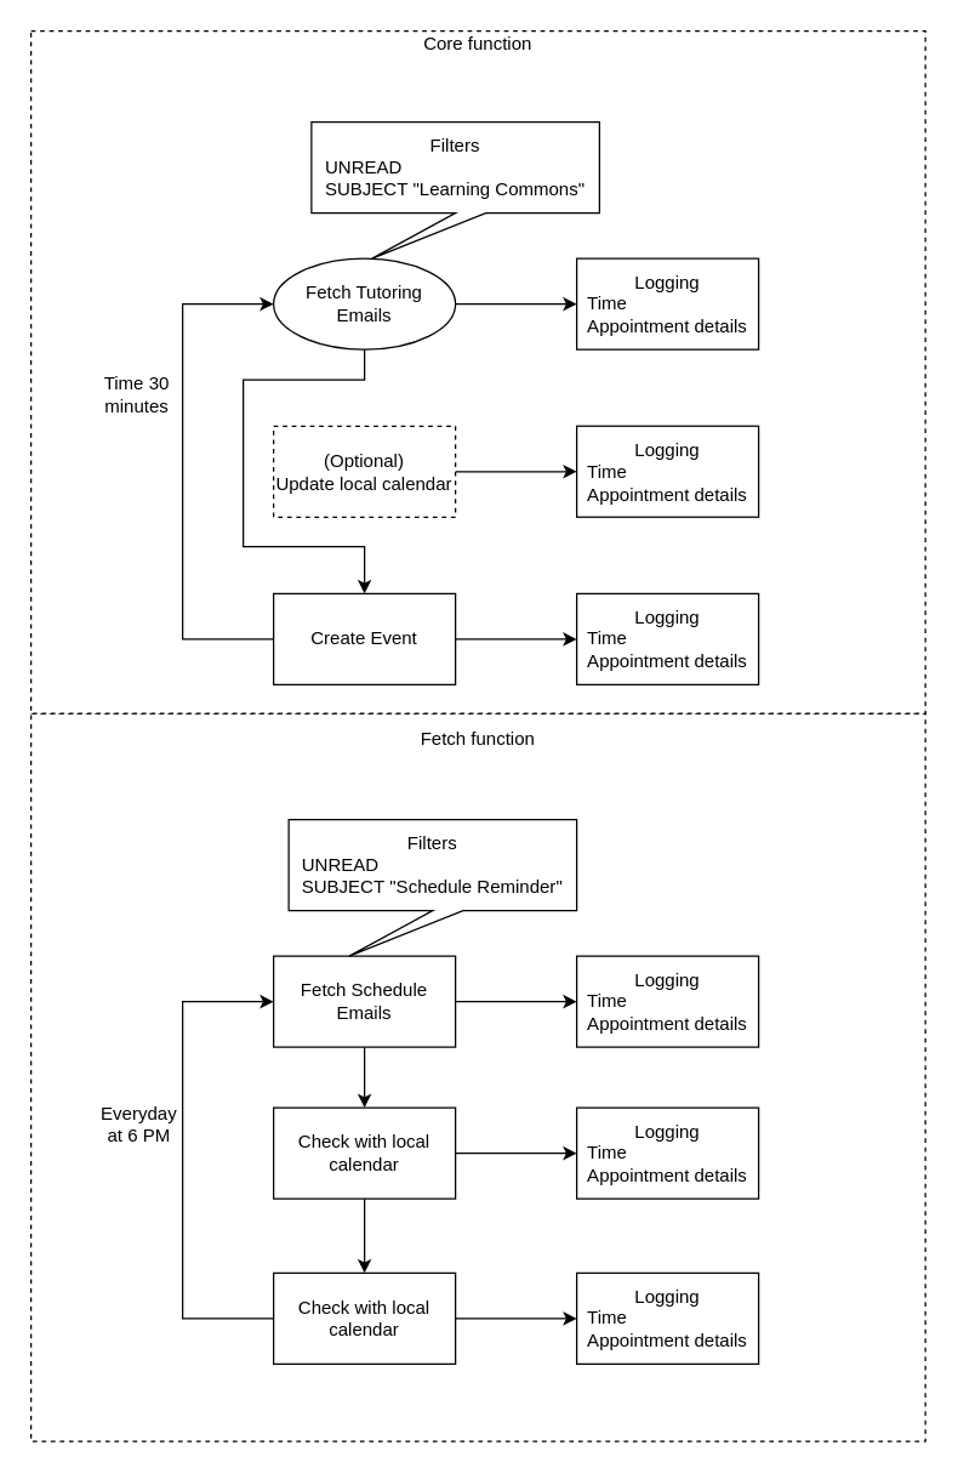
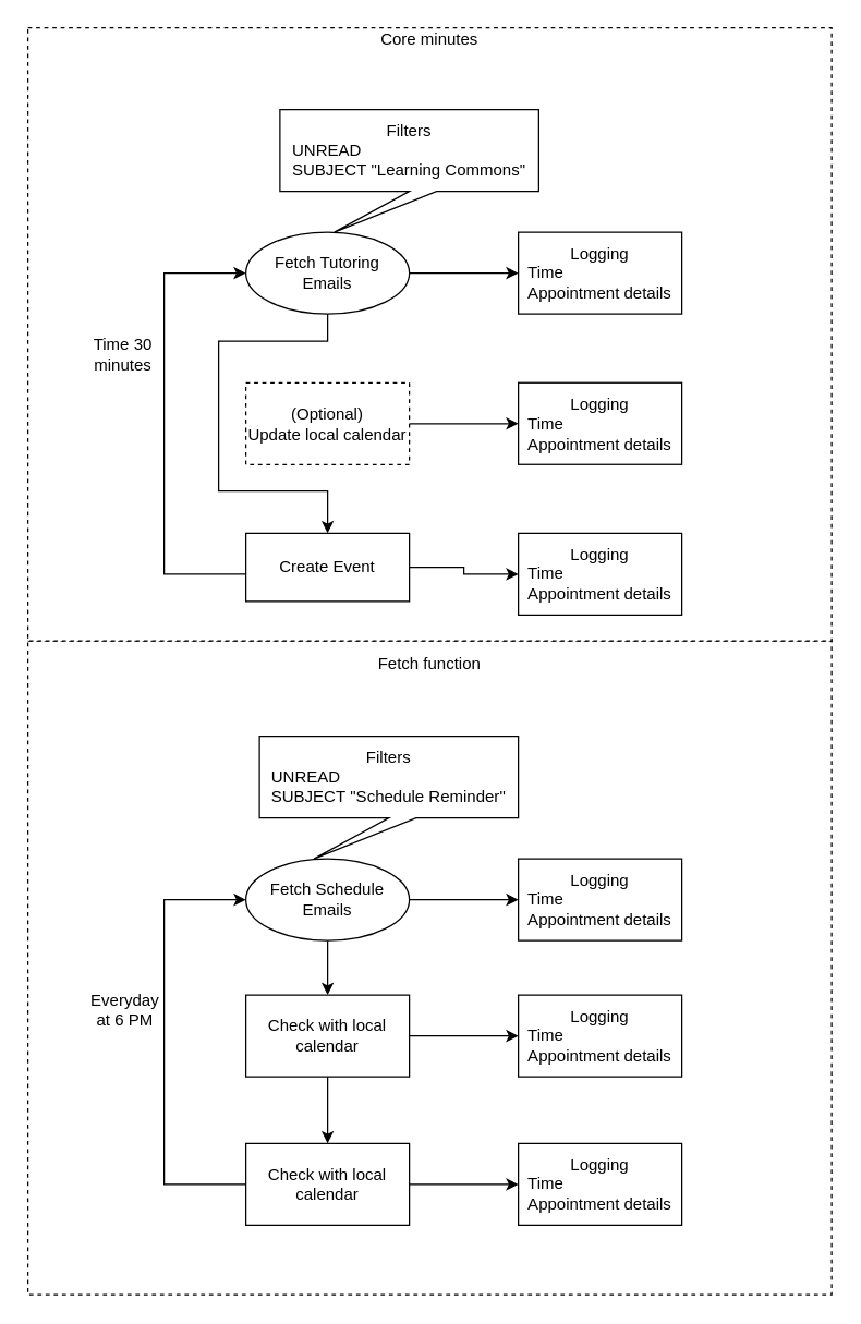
- <mxCell id="3" value="&lt;div style=&quot;text-align: left&quot;&gt;Core function&lt;/div&gt;&lt;div style=&quot;text-align: left&quot;&gt;&lt;span&gt;&lt;br&gt;&lt;/span&gt;&lt;/div&gt;&lt;div style=&quot;text-align: left&quot;&gt;&lt;span&gt;&lt;br&gt;&lt;/span&gt;&lt;/div&gt;&lt;div style=&quot;text-align: left&quot;&gt;&lt;span&gt;&lt;br&gt;&lt;/span&gt;&lt;/div&gt;&lt;div style=&quot;text-align: left&quot;&gt;&lt;span&gt;&lt;br&gt;&lt;/span&gt;&lt;/div&gt;&lt;div style=&quot;text-align: left&quot;&gt;&lt;span&gt;&lt;br&gt;&lt;/span&gt;&lt;/div&gt;&lt;div style=&quot;text-align: left&quot;&gt;&lt;span&gt;&lt;br&gt;&lt;/span&gt;&lt;/div&gt;&lt;div style=&quot;text-align: left&quot;&gt;&lt;span&gt;&lt;br&gt;&lt;/span&gt;&lt;/div&gt;&lt;div style=&quot;text-align: left&quot;&gt;&lt;span&gt;&lt;br&gt;&lt;/span&gt;&lt;/div&gt;&lt;div style=&quot;text-align: left&quot;&gt;&lt;span&gt;&lt;br&gt;&lt;/span&gt;&lt;/div&gt;&lt;div style=&quot;text-align: left&quot;&gt;&lt;span&gt;&lt;br&gt;&lt;/span&gt;&lt;/div&gt;&lt;div style=&quot;text-align: left&quot;&gt;&lt;span&gt;&lt;br&gt;&lt;/span&gt;&lt;/div&gt;&lt;div style=&quot;text-align: left&quot;&gt;&lt;span&gt;&lt;br&gt;&lt;/span&gt;&lt;/div&gt;&lt;div style=&quot;text-align: left&quot;&gt;&lt;span&gt;&lt;br&gt;&lt;/span&gt;&lt;/div&gt;&lt;div style=&quot;text-align: left&quot;&gt;&lt;span&gt;&lt;br&gt;&lt;/span&gt;&lt;/div&gt;&lt;div style=&quot;text-align: left&quot;&gt;&lt;span&gt;&lt;br&gt;&lt;/span&gt;&lt;/div&gt;&lt;div style=&quot;text-align: left&quot;&gt;&lt;span&gt;&lt;br&gt;&lt;/span&gt;&lt;/div&gt;&lt;div style=&quot;text-align: left&quot;&gt;&lt;span&gt;&lt;br&gt;&lt;/span&gt;&lt;/div&gt;&lt;div style=&quot;text-align: left&quot;&gt;&lt;span&gt;&lt;br&gt;&lt;/span&gt;&lt;/div&gt;&lt;div style=&quot;text-align: left&quot;&gt;&lt;span&gt;&lt;br&gt;&lt;/span&gt;&lt;/div&gt;&lt;div style=&quot;text-align: left&quot;&gt;&lt;span&gt;&lt;br&gt;&lt;/span&gt;&lt;/div&gt;&lt;div style=&quot;text-align: left&quot;&gt;&lt;span&gt;&lt;br&gt;&lt;/span&gt;&lt;/div&gt;&lt;div style=&quot;text-align: left&quot;&gt;&lt;span&gt;&lt;br&gt;&lt;/span&gt;&lt;/div&gt;&lt;div style=&quot;text-align: left&quot;&gt;&lt;span&gt;&lt;br&gt;&lt;/span&gt;&lt;/div&gt;&lt;div style=&quot;text-align: left&quot;&gt;&lt;br&gt;&lt;/div&gt;&lt;div style=&quot;text-align: left&quot;&gt;&lt;br&gt;&lt;/div&gt;&lt;div style=&quot;text-align: left&quot;&gt;&lt;br&gt;&lt;/div&gt;&lt;div style=&quot;text-align: left&quot;&gt;&lt;br&gt;&lt;/div&gt;&lt;div style=&quot;text-align: left&quot;&gt;&lt;br&gt;&lt;/div&gt;&lt;div style=&quot;text-align: left&quot;&gt;&lt;br&gt;&lt;/div&gt;&lt;div style=&quot;text-align: left&quot;&gt;&lt;br&gt;&lt;/div&gt;&lt;div style=&quot;text-align: left&quot;&gt;&lt;/div&gt;" style="rounded=0;whiteSpace=wrap;html=1;dashed=1;" vertex="1" parent="1"><mxGeometry x="20" y="20" width="590" height="450" as="geometry" /></mxCell>
+ <mxCell id="3" value="&lt;div style=&quot;text-align: left&quot;&gt;Core minutes&lt;/div&gt;&lt;div style=&quot;text-align: left&quot;&gt;&lt;span&gt;&lt;br&gt;&lt;/span&gt;&lt;/div&gt;&lt;div style=&quot;text-align: left&quot;&gt;&lt;span&gt;&lt;br&gt;&lt;/span&gt;&lt;/div&gt;&lt;div style=&quot;text-align: left&quot;&gt;&lt;span&gt;&lt;br&gt;&lt;/span&gt;&lt;/div&gt;&lt;div style=&quot;text-align: left&quot;&gt;&lt;span&gt;&lt;br&gt;&lt;/span&gt;&lt;/div&gt;&lt;div style=&quot;text-align: left&quot;&gt;&lt;span&gt;&lt;br&gt;&lt;/span&gt;&lt;/div&gt;&lt;div style=&quot;text-align: left&quot;&gt;&lt;span&gt;&lt;br&gt;&lt;/span&gt;&lt;/div&gt;&lt;div style=&quot;text-align: left&quot;&gt;&lt;span&gt;&lt;br&gt;&lt;/span&gt;&lt;/div&gt;&lt;div style=&quot;text-align: left&quot;&gt;&lt;span&gt;&lt;br&gt;&lt;/span&gt;&lt;/div&gt;&lt;div style=&quot;text-align: left&quot;&gt;&lt;span&gt;&lt;br&gt;&lt;/span&gt;&lt;/div&gt;&lt;div style=&quot;text-align: left&quot;&gt;&lt;span&gt;&lt;br&gt;&lt;/span&gt;&lt;/div&gt;&lt;div style=&quot;text-align: left&quot;&gt;&lt;span&gt;&lt;br&gt;&lt;/span&gt;&lt;/div&gt;&lt;div style=&quot;text-align: left&quot;&gt;&lt;span&gt;&lt;br&gt;&lt;/span&gt;&lt;/div&gt;&lt;div style=&quot;text-align: left&quot;&gt;&lt;span&gt;&lt;br&gt;&lt;/span&gt;&lt;/div&gt;&lt;div style=&quot;text-align: left&quot;&gt;&lt;span&gt;&lt;br&gt;&lt;/span&gt;&lt;/div&gt;&lt;div style=&quot;text-align: left&quot;&gt;&lt;span&gt;&lt;br&gt;&lt;/span&gt;&lt;/div&gt;&lt;div style=&quot;text-align: left&quot;&gt;&lt;span&gt;&lt;br&gt;&lt;/span&gt;&lt;/div&gt;&lt;div style=&quot;text-align: left&quot;&gt;&lt;span&gt;&lt;br&gt;&lt;/span&gt;&lt;/div&gt;&lt;div style=&quot;text-align: left&quot;&gt;&lt;span&gt;&lt;br&gt;&lt;/span&gt;&lt;/div&gt;&lt;div style=&quot;text-align: left&quot;&gt;&lt;span&gt;&lt;br&gt;&lt;/span&gt;&lt;/div&gt;&lt;div style=&quot;text-align: left&quot;&gt;&lt;span&gt;&lt;br&gt;&lt;/span&gt;&lt;/div&gt;&lt;div style=&quot;text-align: left&quot;&gt;&lt;span&gt;&lt;br&gt;&lt;/span&gt;&lt;/div&gt;&lt;div style=&quot;text-align: left&quot;&gt;&lt;span&gt;&lt;br&gt;&lt;/span&gt;&lt;/div&gt;&lt;div style=&quot;text-align: left&quot;&gt;&lt;span&gt;&lt;br&gt;&lt;/span&gt;&lt;/div&gt;&lt;div style=&quot;text-align: left&quot;&gt;&lt;br&gt;&lt;/div&gt;&lt;div style=&quot;text-align: left&quot;&gt;&lt;br&gt;&lt;/div&gt;&lt;div style=&quot;text-align: left&quot;&gt;&lt;br&gt;&lt;/div&gt;&lt;div style=&quot;text-align: left&quot;&gt;&lt;br&gt;&lt;/div&gt;&lt;div style=&quot;text-align: left&quot;&gt;&lt;br&gt;&lt;/div&gt;&lt;div style=&quot;text-align: left&quot;&gt;&lt;br&gt;&lt;/div&gt;&lt;div style=&quot;text-align: left&quot;&gt;&lt;br&gt;&lt;/div&gt;&lt;div style=&quot;text-align: left&quot;&gt;&lt;/div&gt;" style="rounded=0;whiteSpace=wrap;html=1;dashed=1;" vertex="1" parent="1"><mxGeometry x="20" y="20" width="590" height="450" as="geometry" /></mxCell>
- <mxCell id="9" value="Create Event" style="rounded=0;whiteSpace=wrap;html=1;" vertex="1" parent="1"><mxGeometry x="180" y="391" width="120" height="60" as="geometry" /></mxCell>
+ <mxCell id="9" value="Create Event" style="rounded=0;whiteSpace=wrap;html=1;" vertex="1" parent="1"><mxGeometry x="180" y="391" width="120" height="50" as="geometry" /></mxCell>
- <mxCell id="15" value="Fetch Schedule Emails" style="rounded=0;whiteSpace=wrap;html=1;" vertex="1" parent="1"><mxGeometry x="180" y="630" width="120" height="60" as="geometry" /></mxCell>
+ <mxCell id="15" value="Fetch Schedule Emails" style="ellipse;whiteSpace=wrap;html=1;" vertex="1" parent="1"><mxGeometry x="180" y="630" width="120" height="60" as="geometry" /></mxCell>
